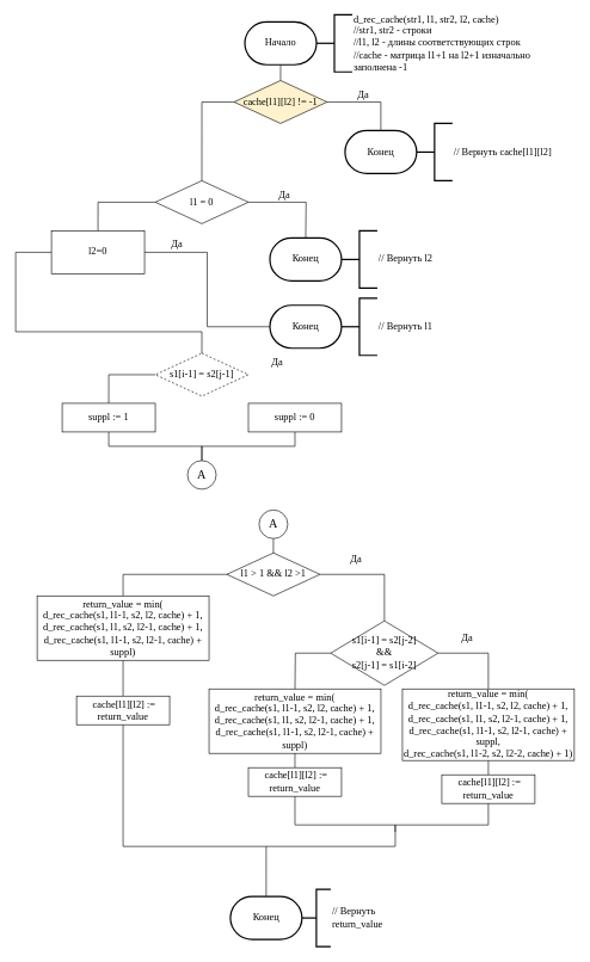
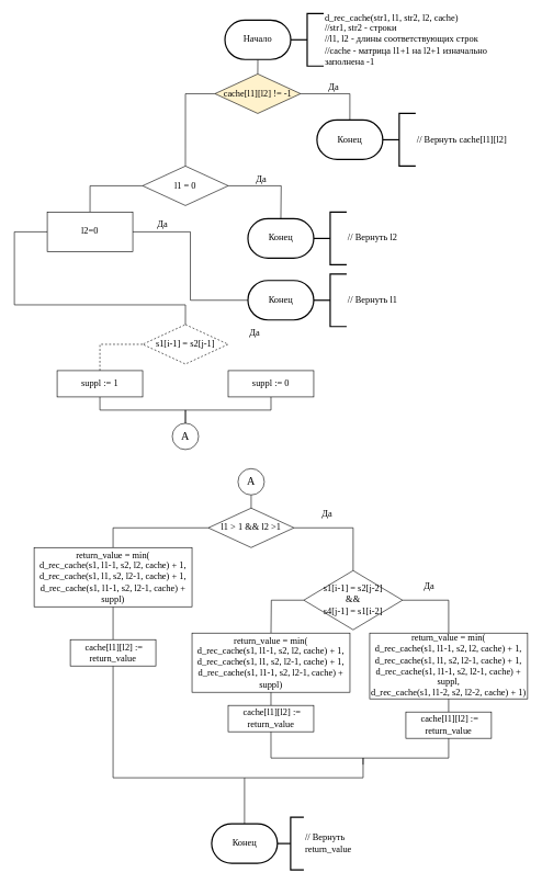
- <mxCell id="19" style="edgeStyle=orthogonalEdgeStyle;rounded=0;orthogonalLoop=1;jettySize=auto;html=1;exitX=0;exitY=0.5;exitDx=0;exitDy=0;entryX=0.5;entryY=0;entryDx=0;entryDy=0;endArrow=none;endFill=0;fontFamily=Times New Roman;fontSize=14;" edge="1" parent="1" source="20" target="24"><mxGeometry relative="1" as="geometry" /></mxCell>
+ <mxCell id="19" style="edgeStyle=orthogonalEdgeStyle;rounded=0;orthogonalLoop=1;jettySize=auto;html=1;exitX=0;exitY=0.5;exitDx=0;exitDy=0;entryX=0.5;entryY=0;entryDx=0;entryDy=0;endArrow=none;endFill=0;fontFamily=Times New Roman;fontSize=14;dashed=1;" edge="1" parent="1" source="20" target="24"><mxGeometry relative="1" as="geometry" /></mxCell>
- <mxCell id="18" value="s1[i-1] = s2[j-2]&lt;br&gt;&amp;amp;&amp;amp;&lt;br&gt;s2[j-1] = s1[i-2]" style="rhombus;whiteSpace=wrap;html=1;fontFamily=Times New Roman;fontSize=14;" vertex="1" parent="1"><mxGeometry x="460.86" y="867" width="150" height="90" as="geometry" /></mxCell>
+ <mxCell id="18" value="s1[i-1] = s2[j-2]&lt;br&gt;&amp;amp;&amp;amp;&lt;br&gt;s4[j-1] = s1[i-2]" style="rhombus;whiteSpace=wrap;html=1;fontFamily=Times New Roman;fontSize=14;" vertex="1" parent="1"><mxGeometry x="460.86" y="867" width="150" height="90" as="geometry" /></mxCell>
